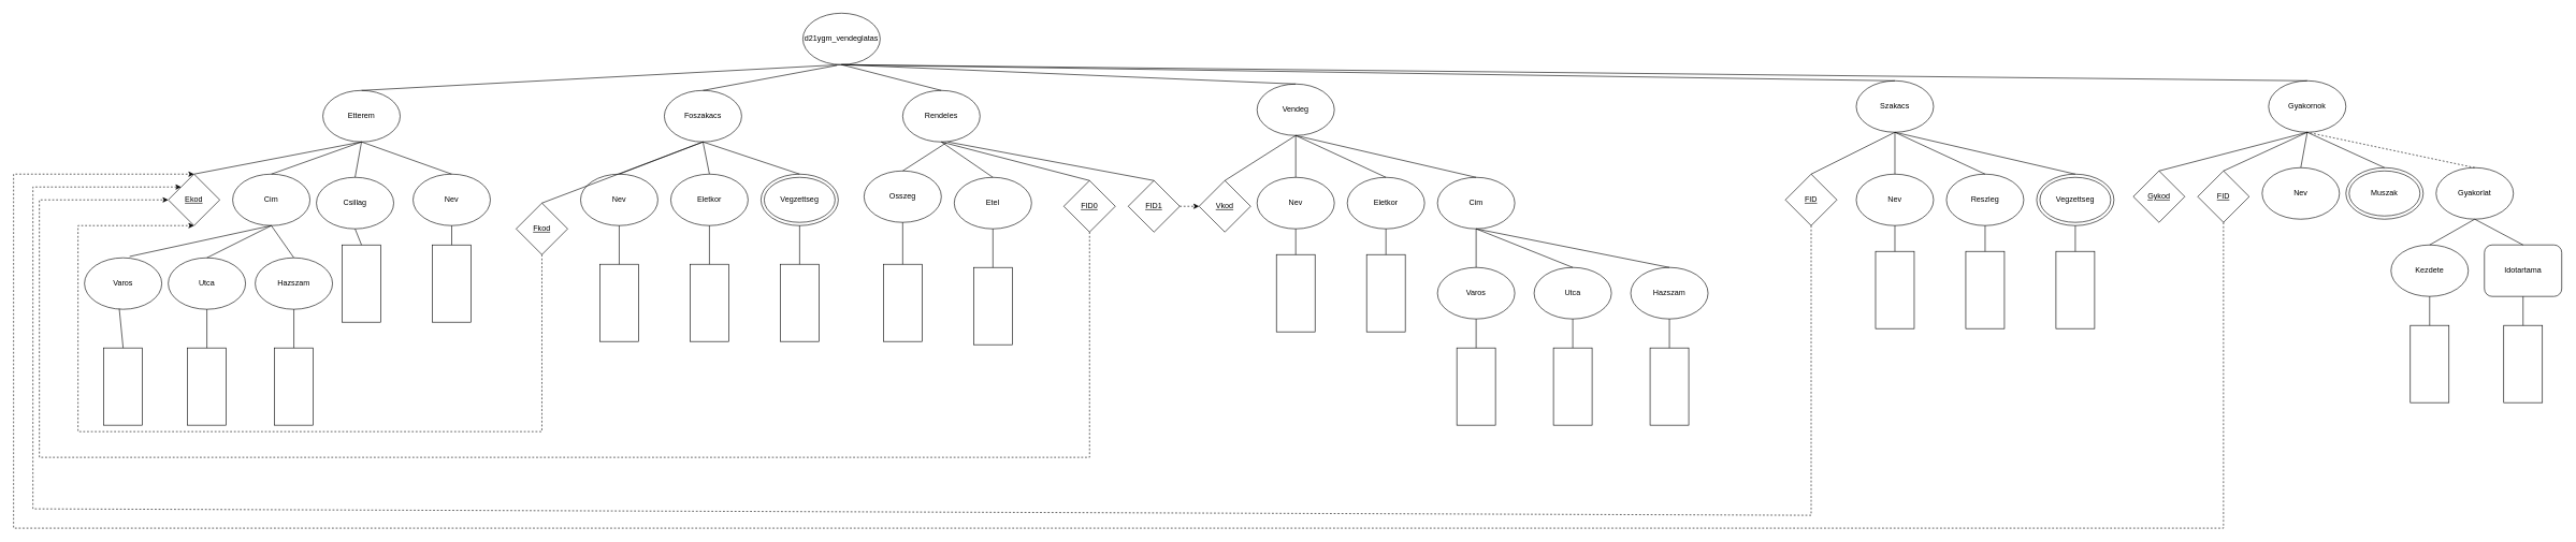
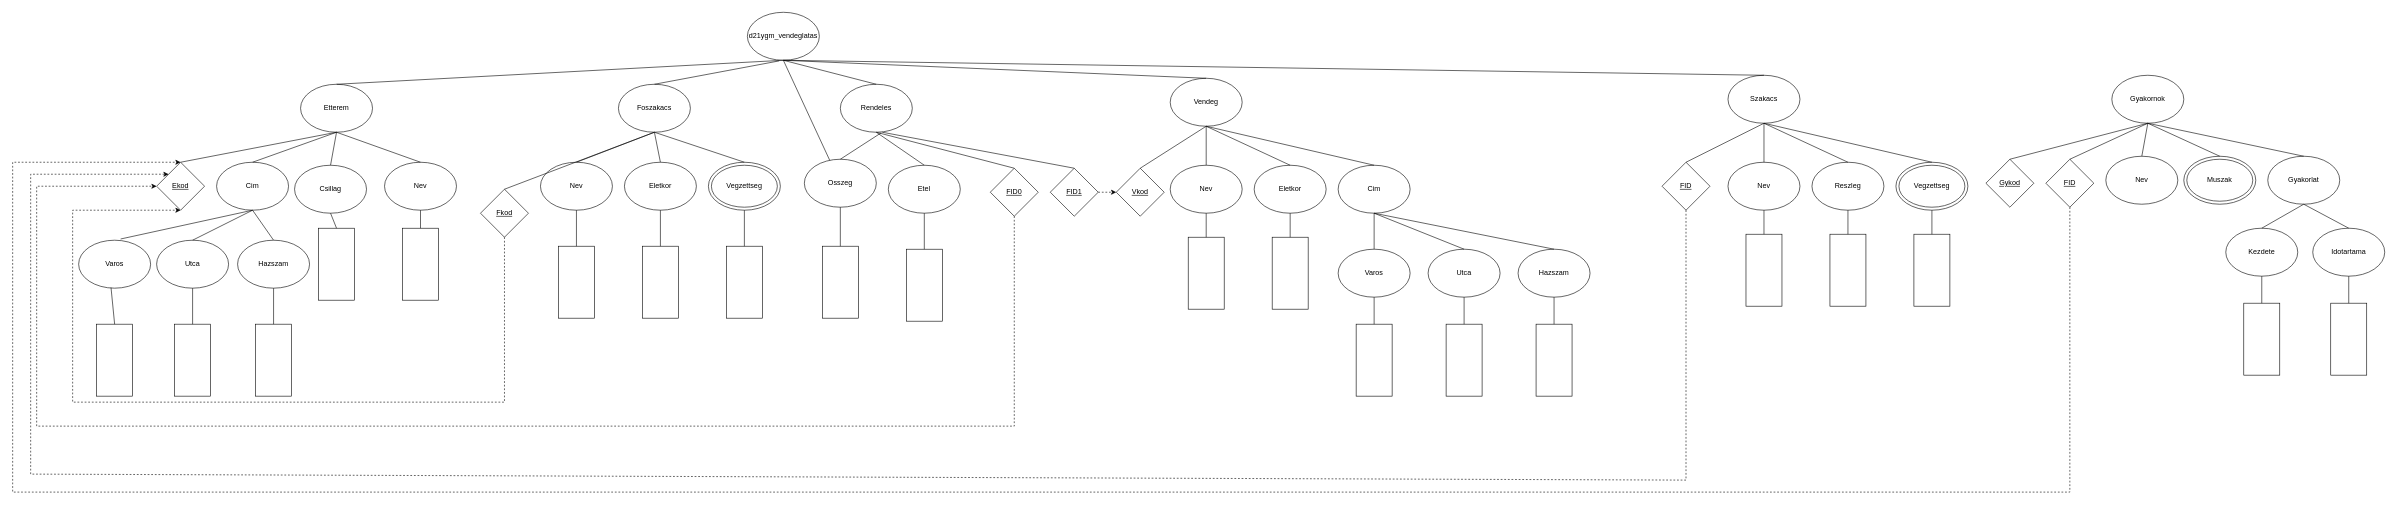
- <mxCell id="110" value="" style="endArrow=none;html=1;rounded=0;exitX=0.5;exitY=1;exitDx=0;exitDy=0;entryX=0.5;entryY=0;entryDx=0;entryDy=0;" edge="1" parent="1" source="2" target="90"><mxGeometry width="50" height="50" relative="1" as="geometry"><mxPoint x="1640" y="270" as="sourcePoint" /><mxPoint x="1690" y="220" as="targetPoint" /></mxGeometry></mxCell>
+ <mxCell id="110" value="" style="endArrow=none;html=1;rounded=0;exitX=0.5;exitY=1;exitDx=0;exitDy=0;" edge="1" parent="1" source="2" target="14"><mxGeometry width="50" height="50" relative="1" as="geometry"><mxPoint x="1640" y="270" as="sourcePoint" /><mxPoint x="1690" y="220" as="targetPoint" /></mxGeometry></mxCell>
- <mxCell id="119" value="" style="endArrow=none;html=1;rounded=0;exitX=0.5;exitY=0;exitDx=0;exitDy=0;entryX=0.5;entryY=1;entryDx=0;entryDy=0;dashed=1;" edge="1" parent="1" source="116" target="90"><mxGeometry width="50" height="50" relative="1" as="geometry"><mxPoint x="3330" y="270" as="sourcePoint" /><mxPoint x="3580" y="210" as="targetPoint" /></mxGeometry></mxCell>
+ <mxCell id="119" value="" style="endArrow=none;html=1;rounded=0;exitX=0.5;exitY=0;exitDx=0;exitDy=0;entryX=0.5;entryY=1;entryDx=0;entryDy=0;" edge="1" parent="1" source="116" target="90"><mxGeometry width="50" height="50" relative="1" as="geometry"><mxPoint x="3330" y="270" as="sourcePoint" /><mxPoint x="3580" y="210" as="targetPoint" /></mxGeometry></mxCell>
- <mxCell id="121" value="Idotartama" style="whiteSpace=wrap;html=1;rounded=1;" vertex="1" parent="1"><mxGeometry x="3855" y="380" width="120" height="80" as="geometry" /></mxCell>
+ <mxCell id="121" value="Idotartama" style="ellipse;whiteSpace=wrap;html=1;" vertex="1" parent="1"><mxGeometry x="3855" y="380" width="120" height="80" as="geometry" /></mxCell>
